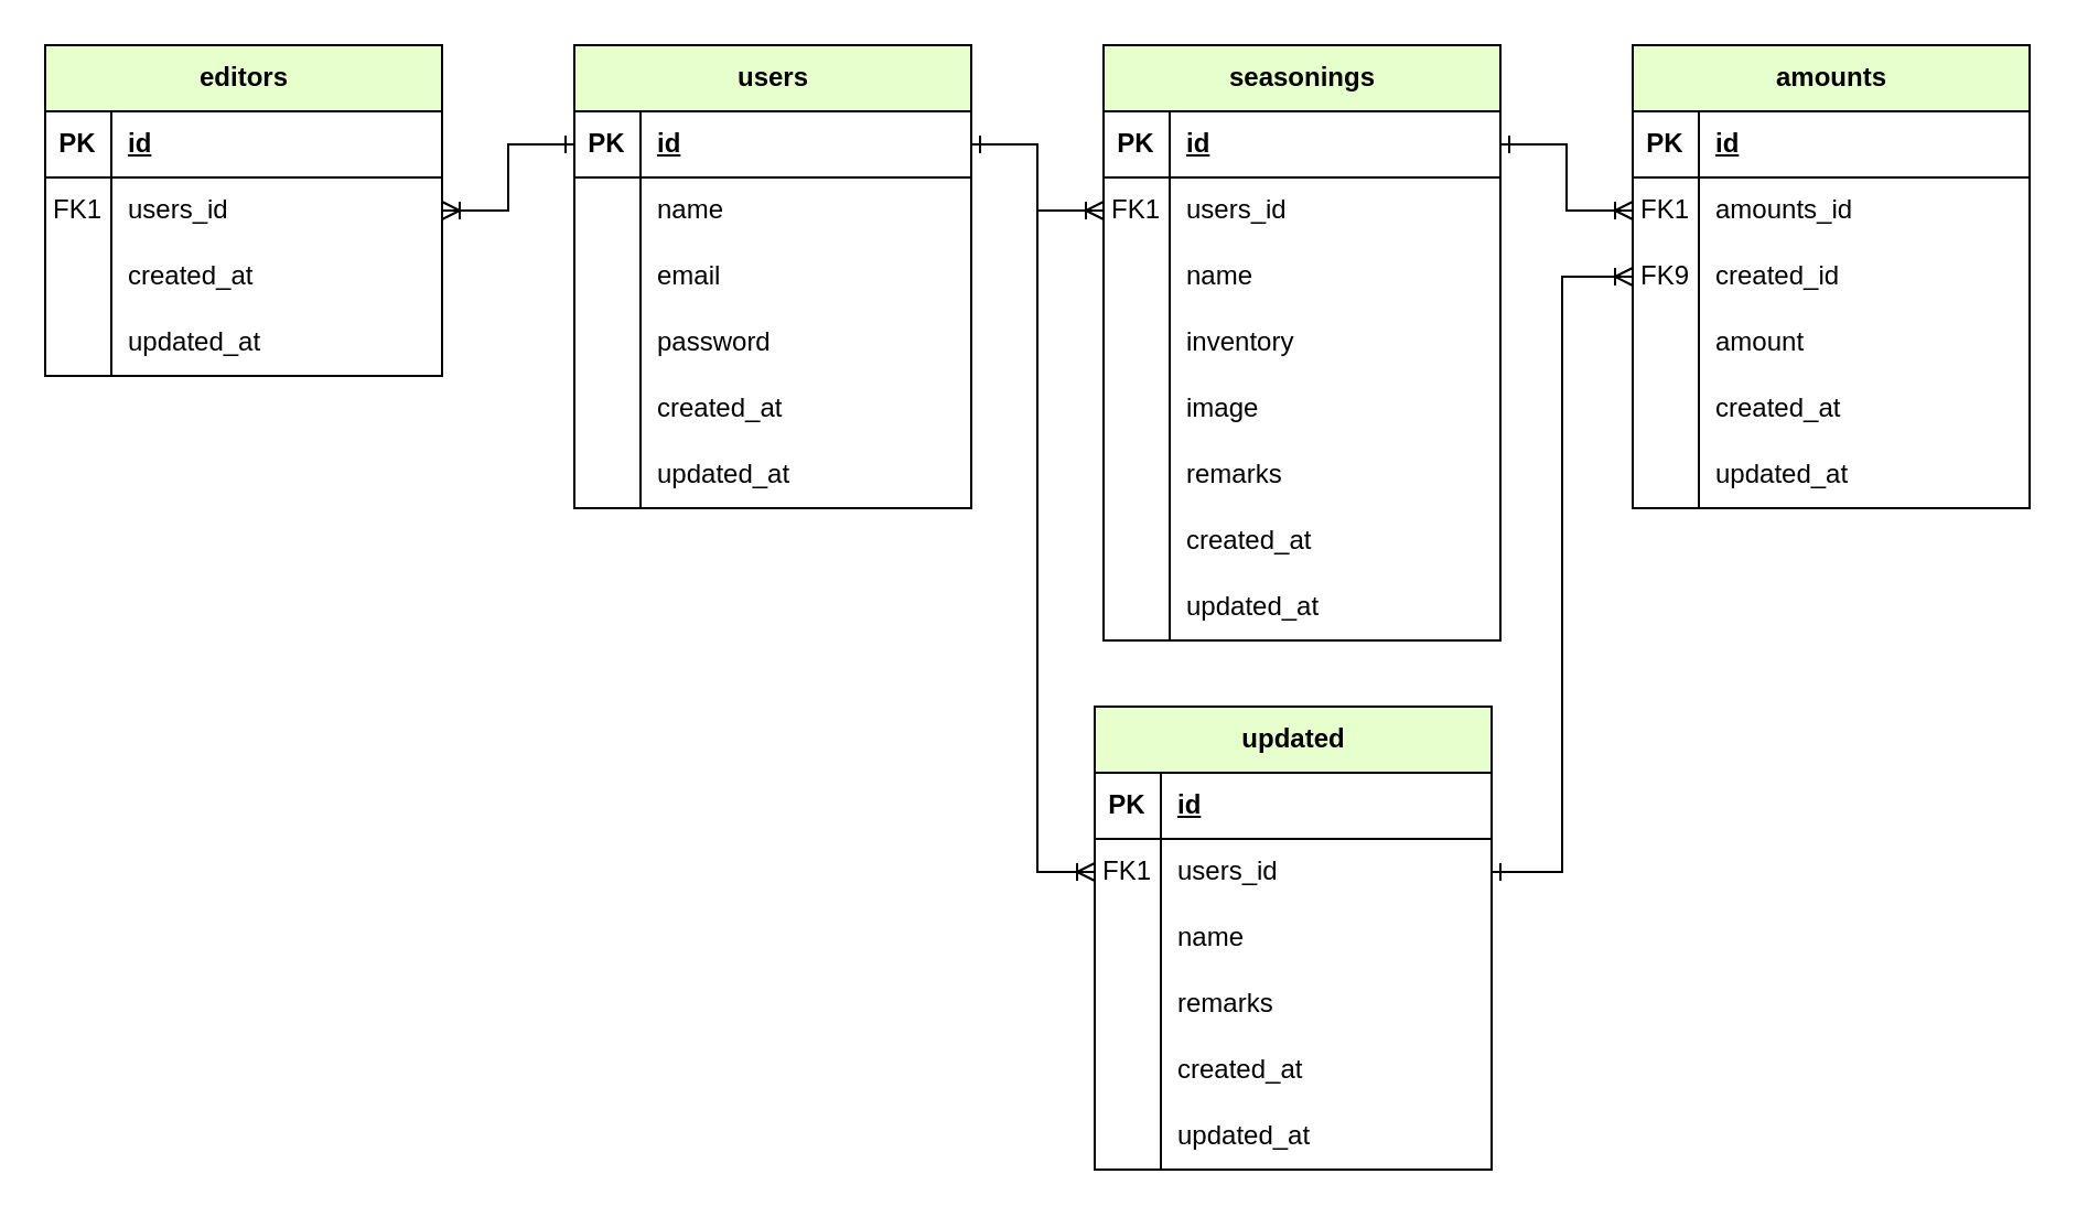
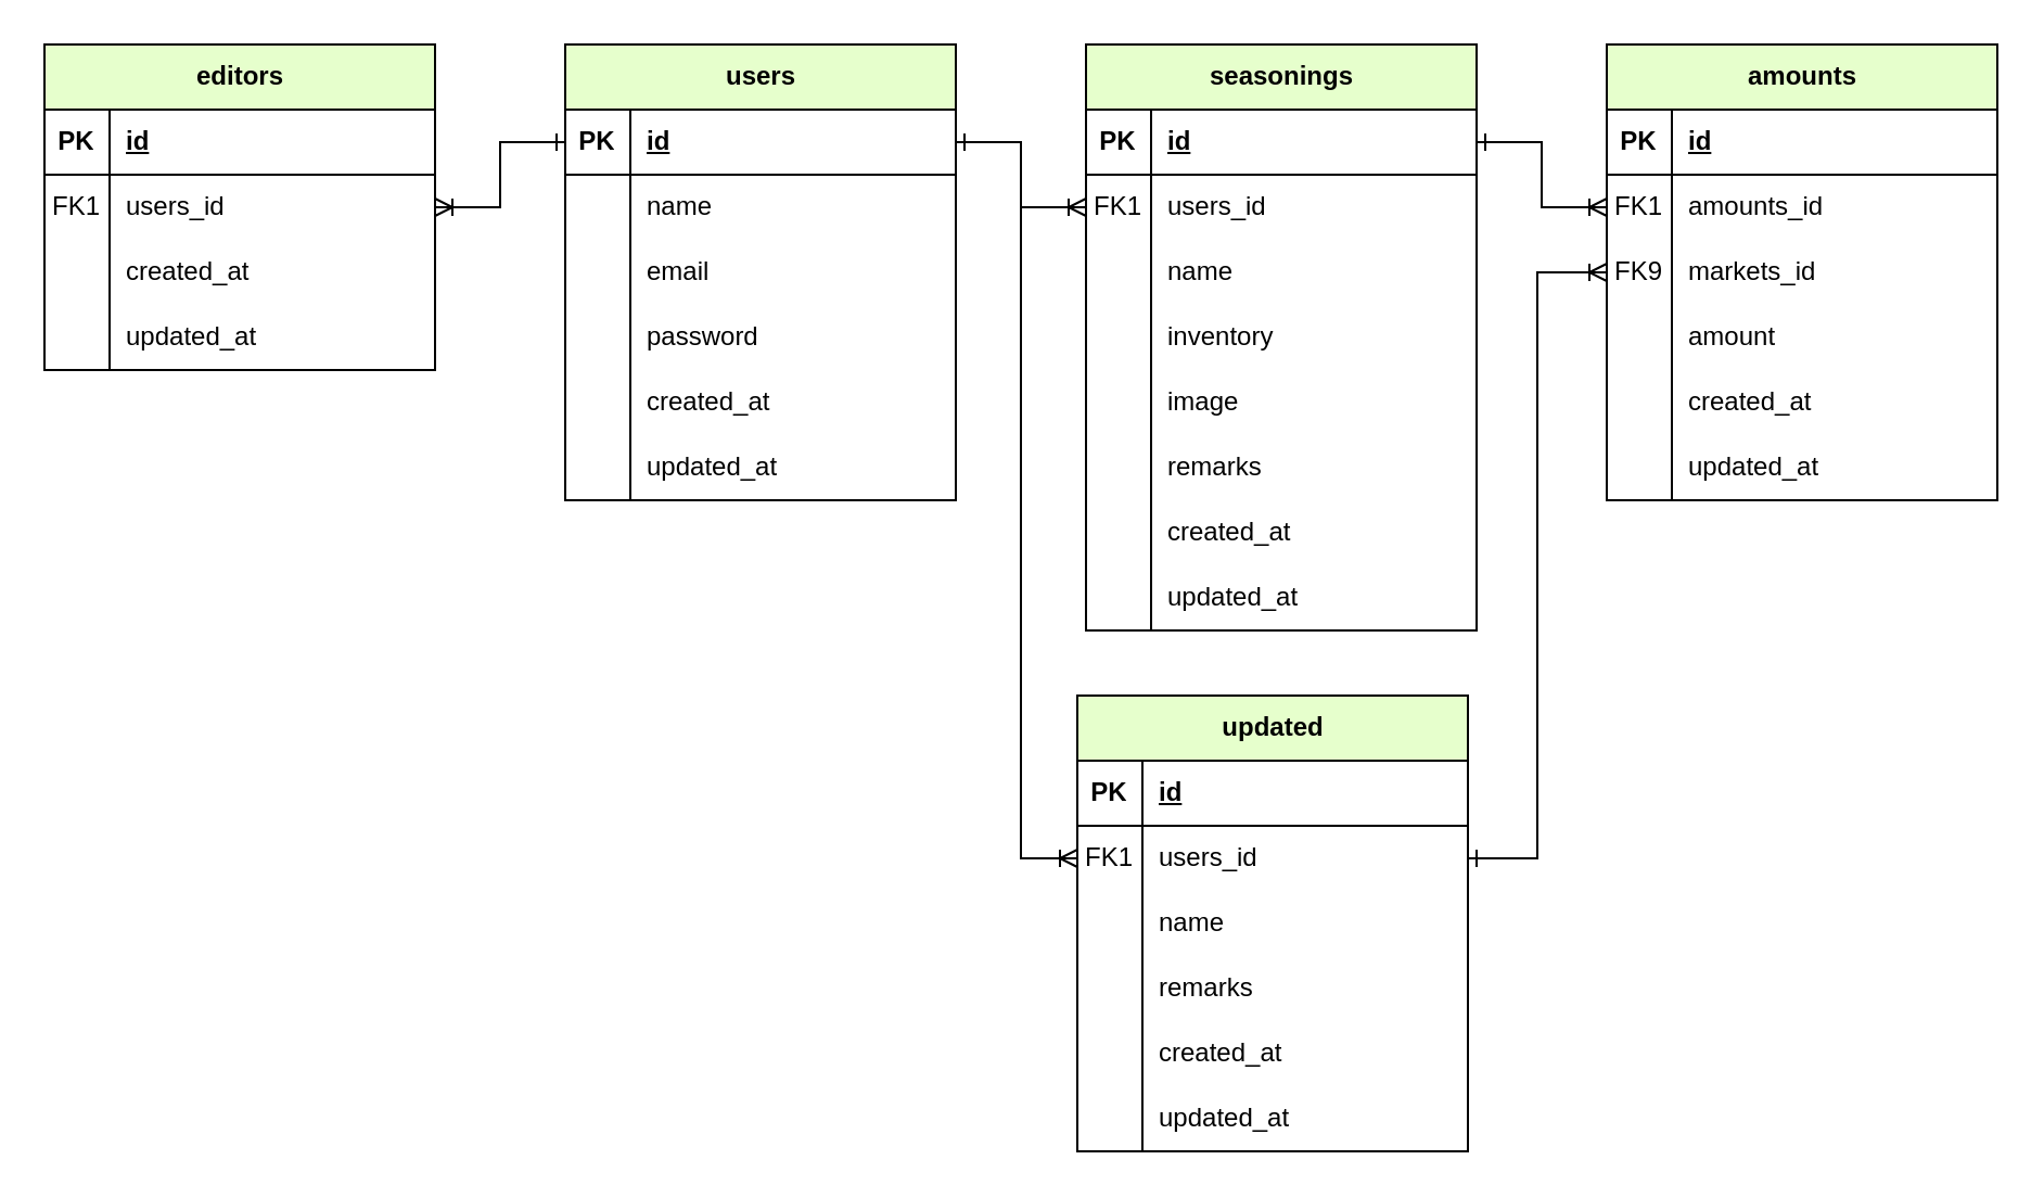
- <mxCell id="74" value="created_id" style="shape=partialRectangle;connectable=0;fillColor=none;top=0;left=0;bottom=0;right=0;align=left;spacingLeft=6;overflow=hidden;whiteSpace=wrap;html=1;" parent="72" vertex="1"><mxGeometry x="30" width="150" height="30" as="geometry"><mxRectangle width="150" height="30" as="alternateBounds" /></mxGeometry></mxCell>
+ <mxCell id="74" value="markets_id" style="shape=partialRectangle;connectable=0;fillColor=none;top=0;left=0;bottom=0;right=0;align=left;spacingLeft=6;overflow=hidden;whiteSpace=wrap;html=1;" parent="72" vertex="1"><mxGeometry x="30" width="150" height="30" as="geometry"><mxRectangle width="150" height="30" as="alternateBounds" /></mxGeometry></mxCell>
